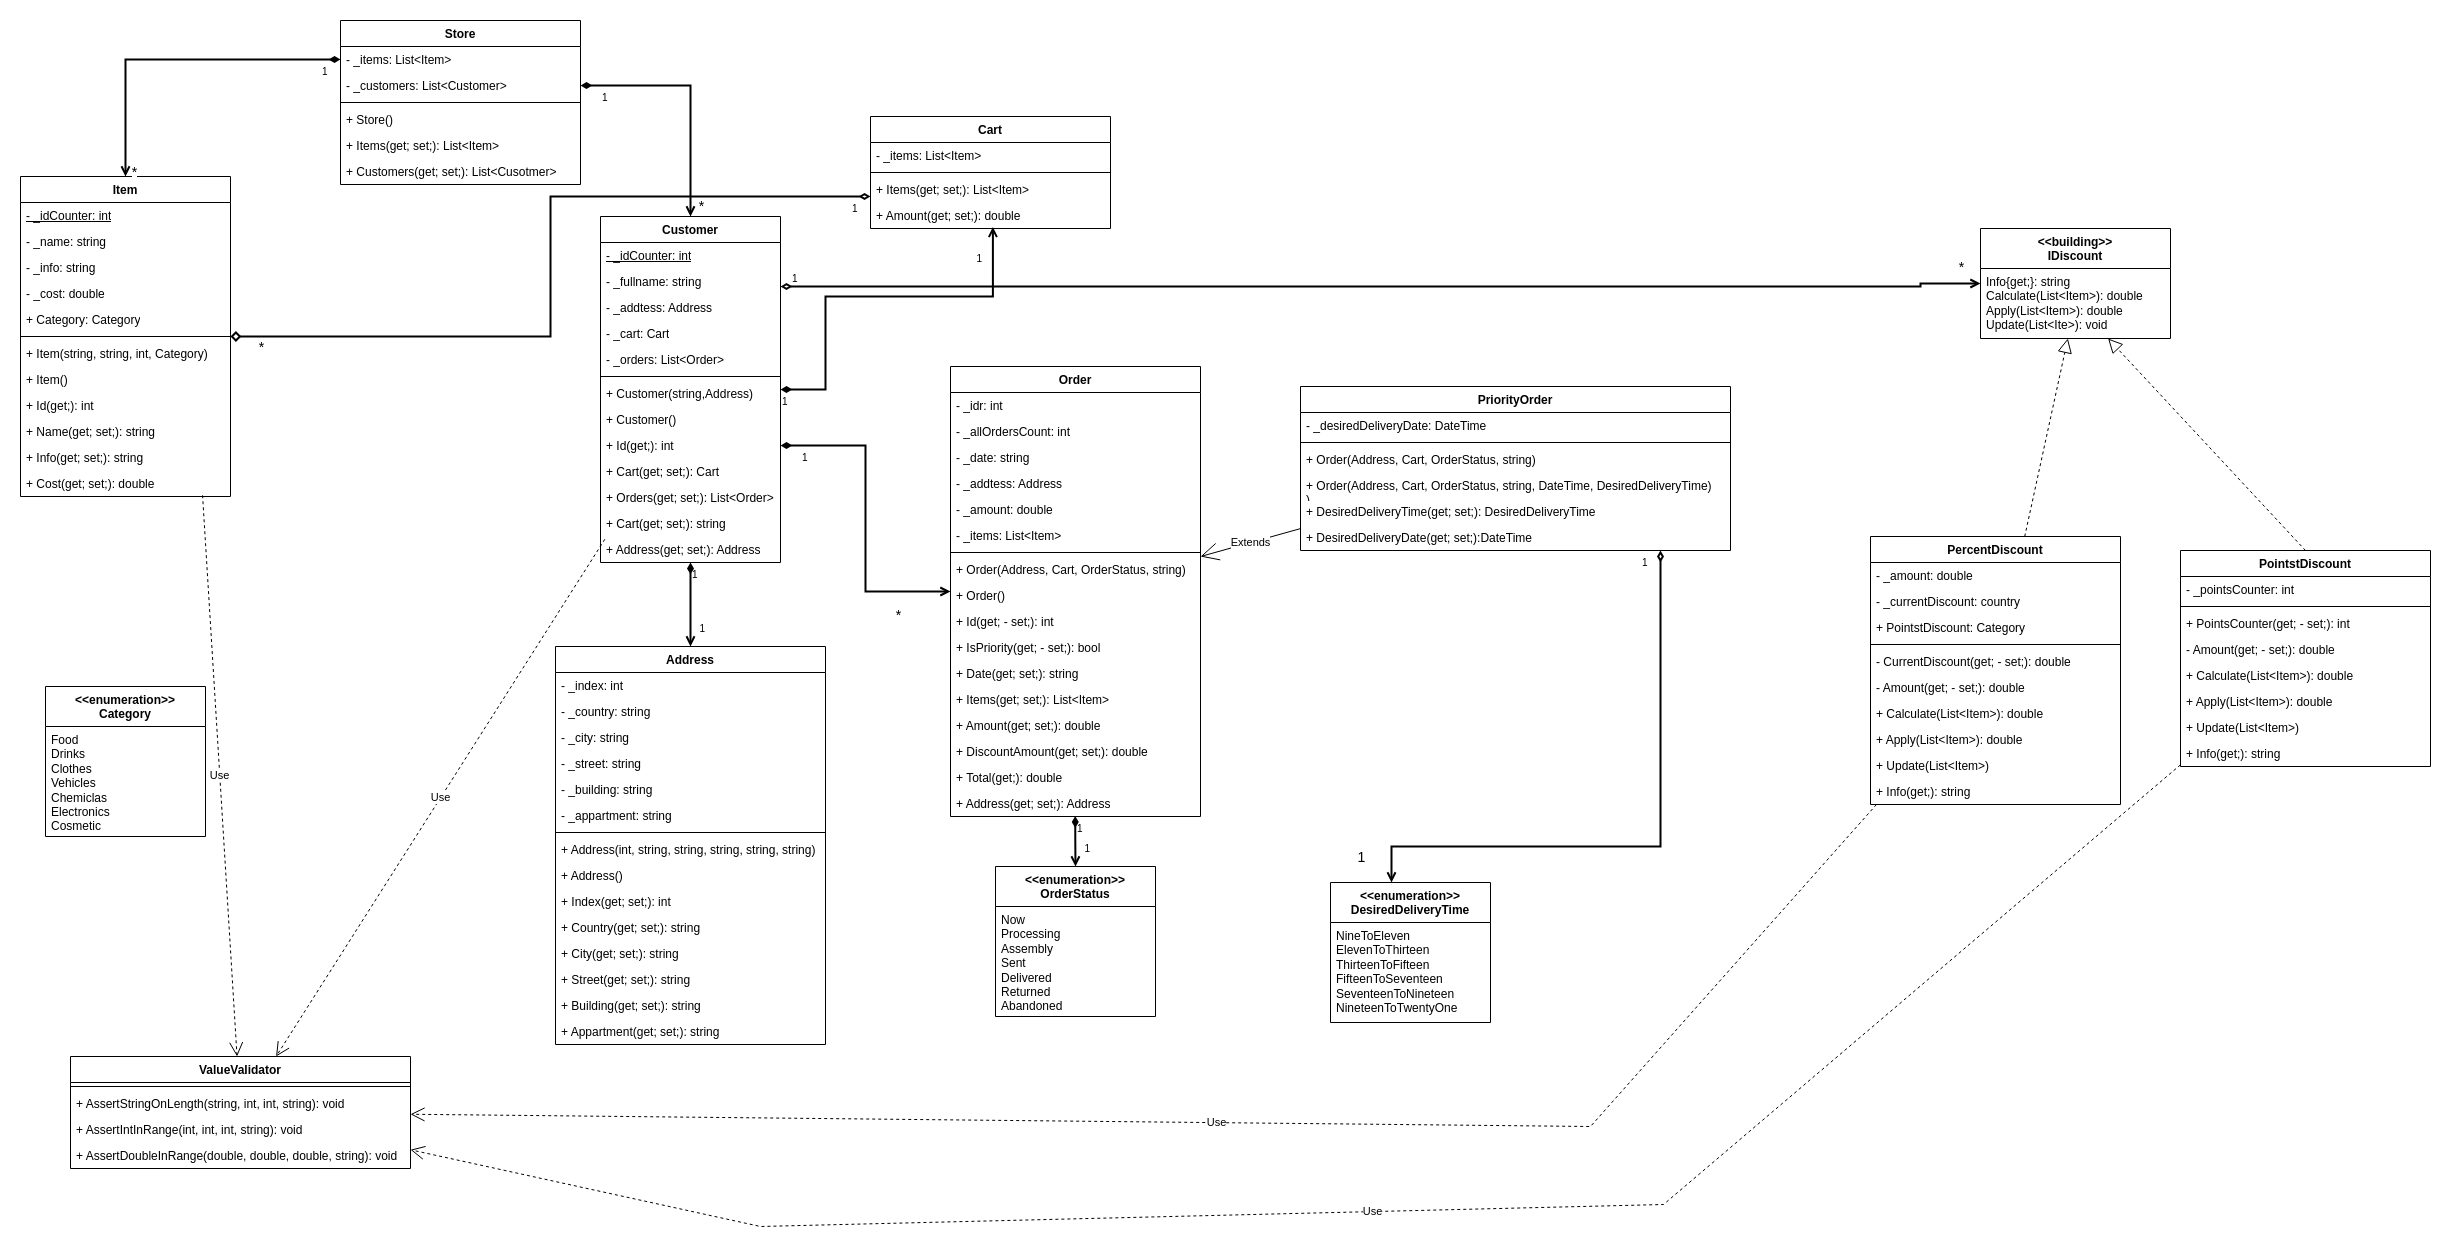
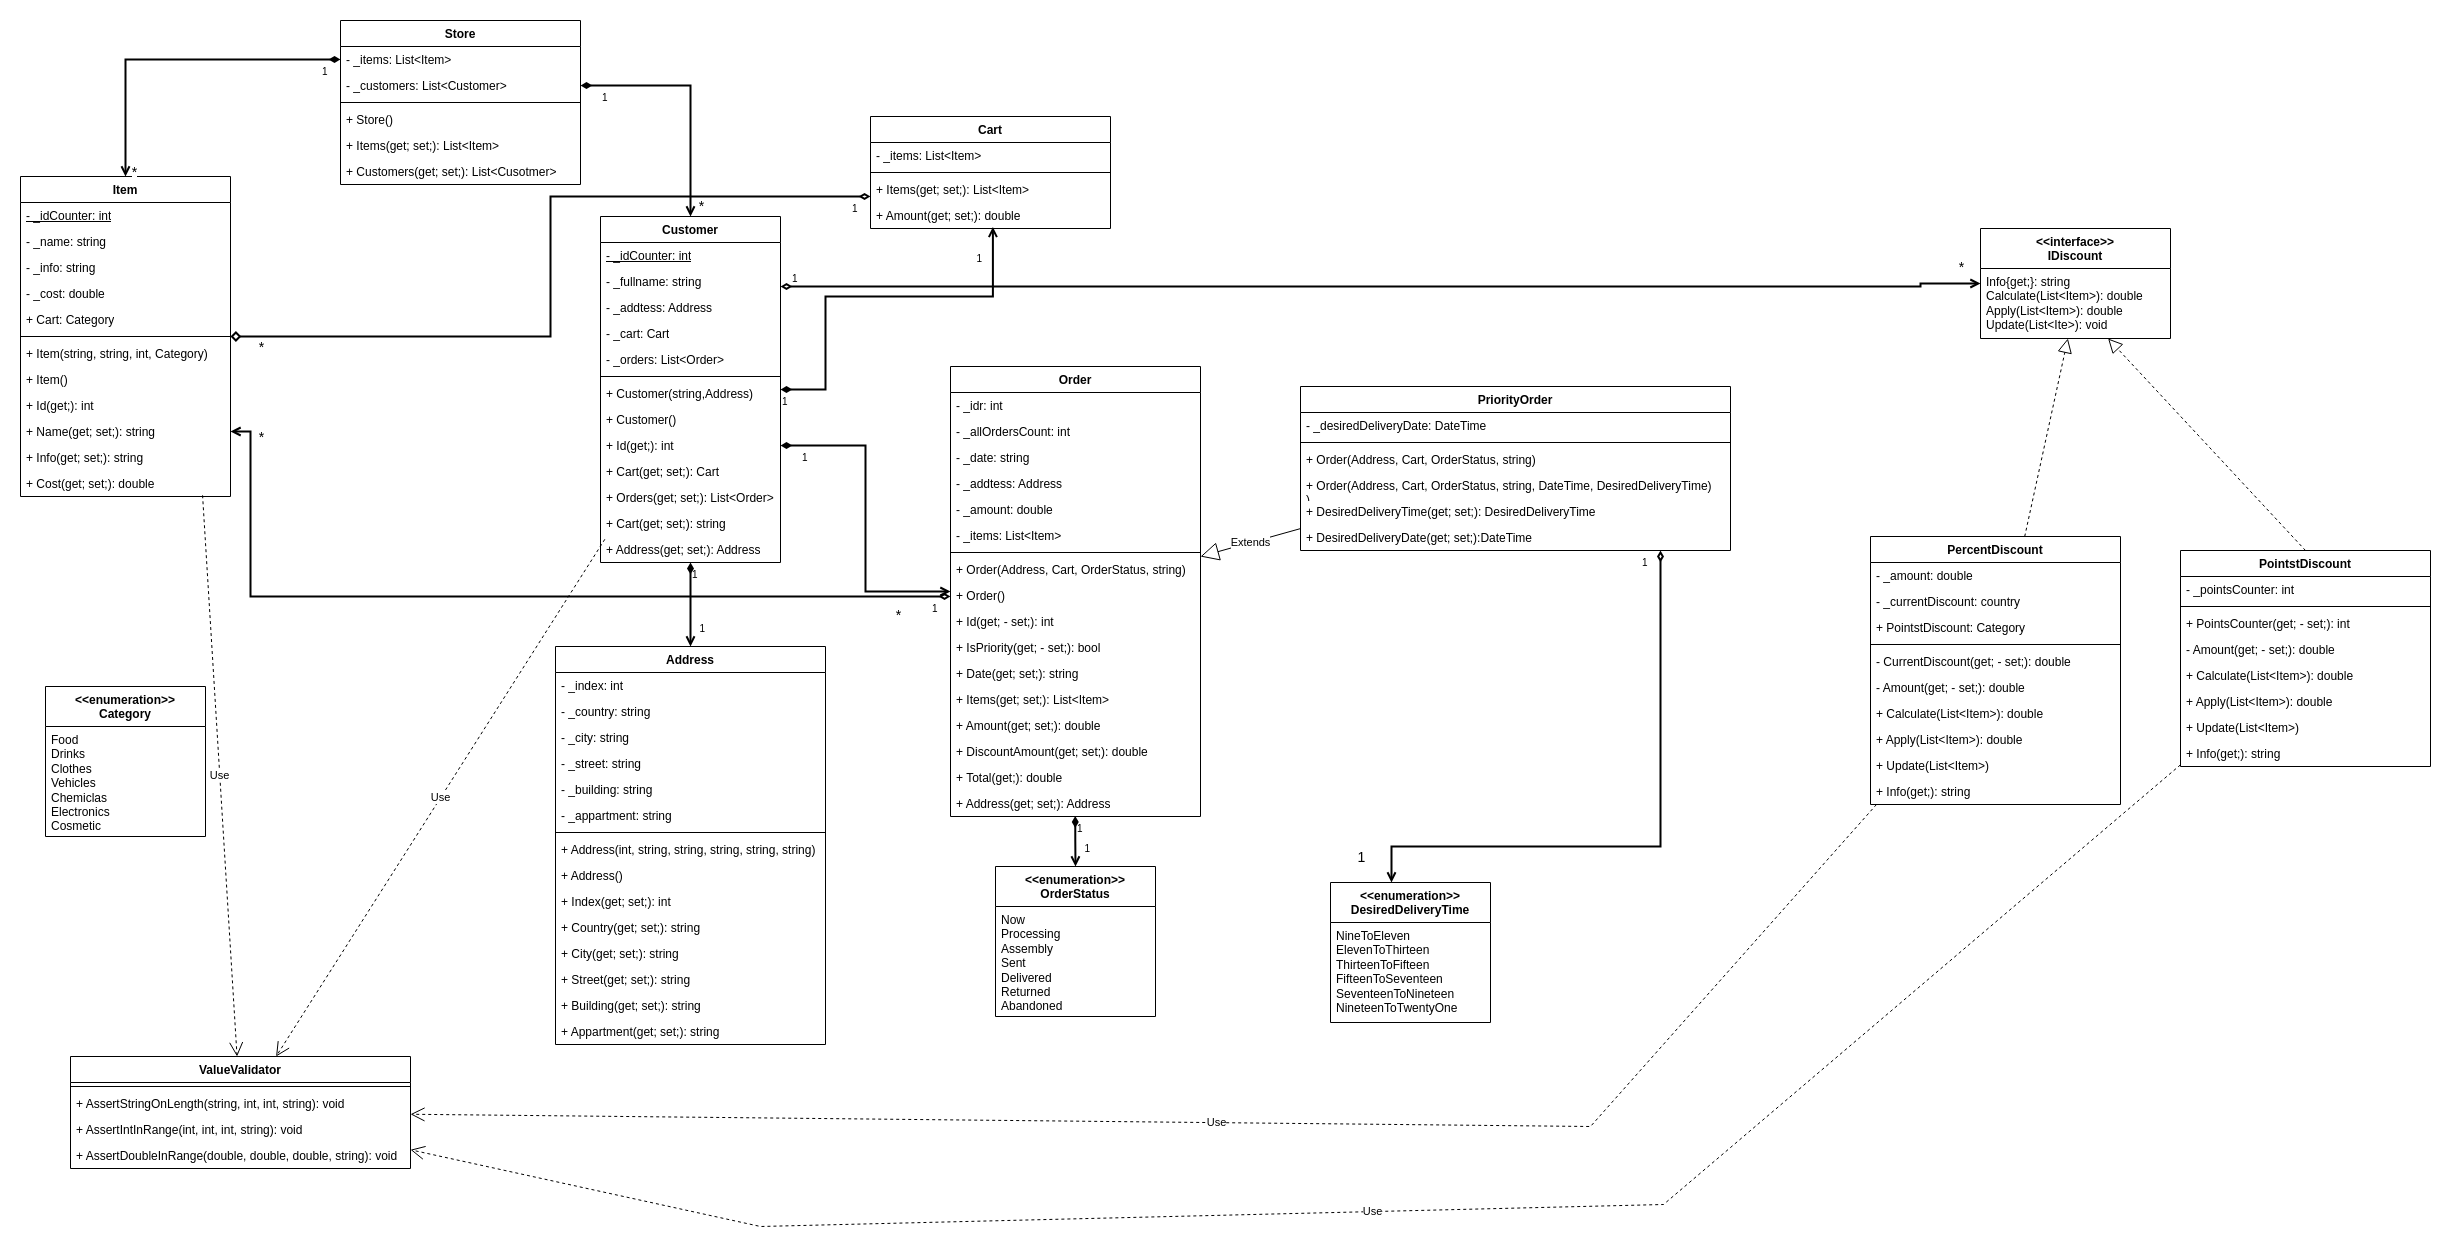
- <mxCell id="123" value="&amp;lt;&amp;lt;building&amp;gt;&amp;gt; &lt;br&gt;IDiscount" style="swimlane;fontStyle=1;align=center;verticalAlign=top;childLayout=stackLayout;horizontal=1;startSize=40;horizontalStack=0;resizeParent=1;resizeParentMax=0;resizeLast=0;collapsible=1;marginBottom=0;whiteSpace=wrap;html=1;" vertex="1" parent="1"><mxGeometry x="1980" y="228" width="190" height="110" as="geometry" /></mxCell>
+ <mxCell id="123" value="&amp;lt;&amp;lt;interface&amp;gt;&amp;gt; &lt;br&gt;IDiscount" style="swimlane;fontStyle=1;align=center;verticalAlign=top;childLayout=stackLayout;horizontal=1;startSize=40;horizontalStack=0;resizeParent=1;resizeParentMax=0;resizeLast=0;collapsible=1;marginBottom=0;whiteSpace=wrap;html=1;" vertex="1" parent="1"><mxGeometry x="1980" y="228" width="190" height="110" as="geometry" /></mxCell>
- <mxCell id="7" value="+ Category: Category" style="text;strokeColor=none;fillColor=none;align=left;verticalAlign=top;spacingLeft=4;spacingRight=4;overflow=hidden;rotatable=0;points=[[0,0.5],[1,0.5]];portConstraint=eastwest;whiteSpace=wrap;html=1;" parent="2" vertex="1"><mxGeometry y="130" width="210" height="26" as="geometry" /></mxCell>
+ <mxCell id="7" value="+ Cart: Category" style="text;strokeColor=none;fillColor=none;align=left;verticalAlign=top;spacingLeft=4;spacingRight=4;overflow=hidden;rotatable=0;points=[[0,0.5],[1,0.5]];portConstraint=eastwest;whiteSpace=wrap;html=1;" parent="2" vertex="1"><mxGeometry y="130" width="210" height="26" as="geometry" /></mxCell>
- <mxCell id="122" value="Extends" style="endArrow=open;endSize=16;endFill=0;html=1;rounded=0;" parent="1" source="112" target="80" edge="1"><mxGeometry width="160" relative="1" as="geometry"><mxPoint x="1270" y="676" as="sourcePoint" /><mxPoint x="1430" y="676" as="targetPoint" /></mxGeometry></mxCell>
+ <mxCell id="122" value="Extends" style="endArrow=block;endSize=16;endFill=0;html=1;rounded=0;" parent="1" source="112" target="80" edge="1"><mxGeometry width="160" relative="1" as="geometry"><mxPoint x="1270" y="676" as="sourcePoint" /><mxPoint x="1430" y="676" as="targetPoint" /></mxGeometry></mxCell>
+ <mxCell id="101" value="" style="verticalAlign=bottom;html=1;endArrow=open;edgeStyle=orthogonalEdgeStyle;strokeWidth=2;rounded=0;startArrow=diamondThin;startFill=0;endFill=0;entryX=1;entryY=0.5;entryDx=0;entryDy=0;" parent="1" source="80" target="12" edge="1"><mxGeometry relative="1" as="geometry"><mxPoint x="1075" y="416" as="sourcePoint" /><mxPoint x="250" y="526" as="targetPoint" /><Array as="points"><mxPoint x="250" y="596" /><mxPoint x="250" y="431" /></Array></mxGeometry></mxCell>
+ <mxCell id="102" value="1" style="resizable=0;html=1;align=left;verticalAlign=top;labelBackgroundColor=none;fontSize=10" parent="101" connectable="0" vertex="1"><mxGeometry x="-1" relative="1" as="geometry"><mxPoint x="-20" as="offset" /></mxGeometry></mxCell>
+ <mxCell id="103" value="*" style="edgeLabel;html=1;align=center;verticalAlign=middle;resizable=0;points=[];fontSize=14;" parent="101" vertex="1" connectable="0"><mxGeometry x="0.652" y="8" relative="1" as="geometry"><mxPoint x="18" y="-129" as="offset" /></mxGeometry></mxCell>
